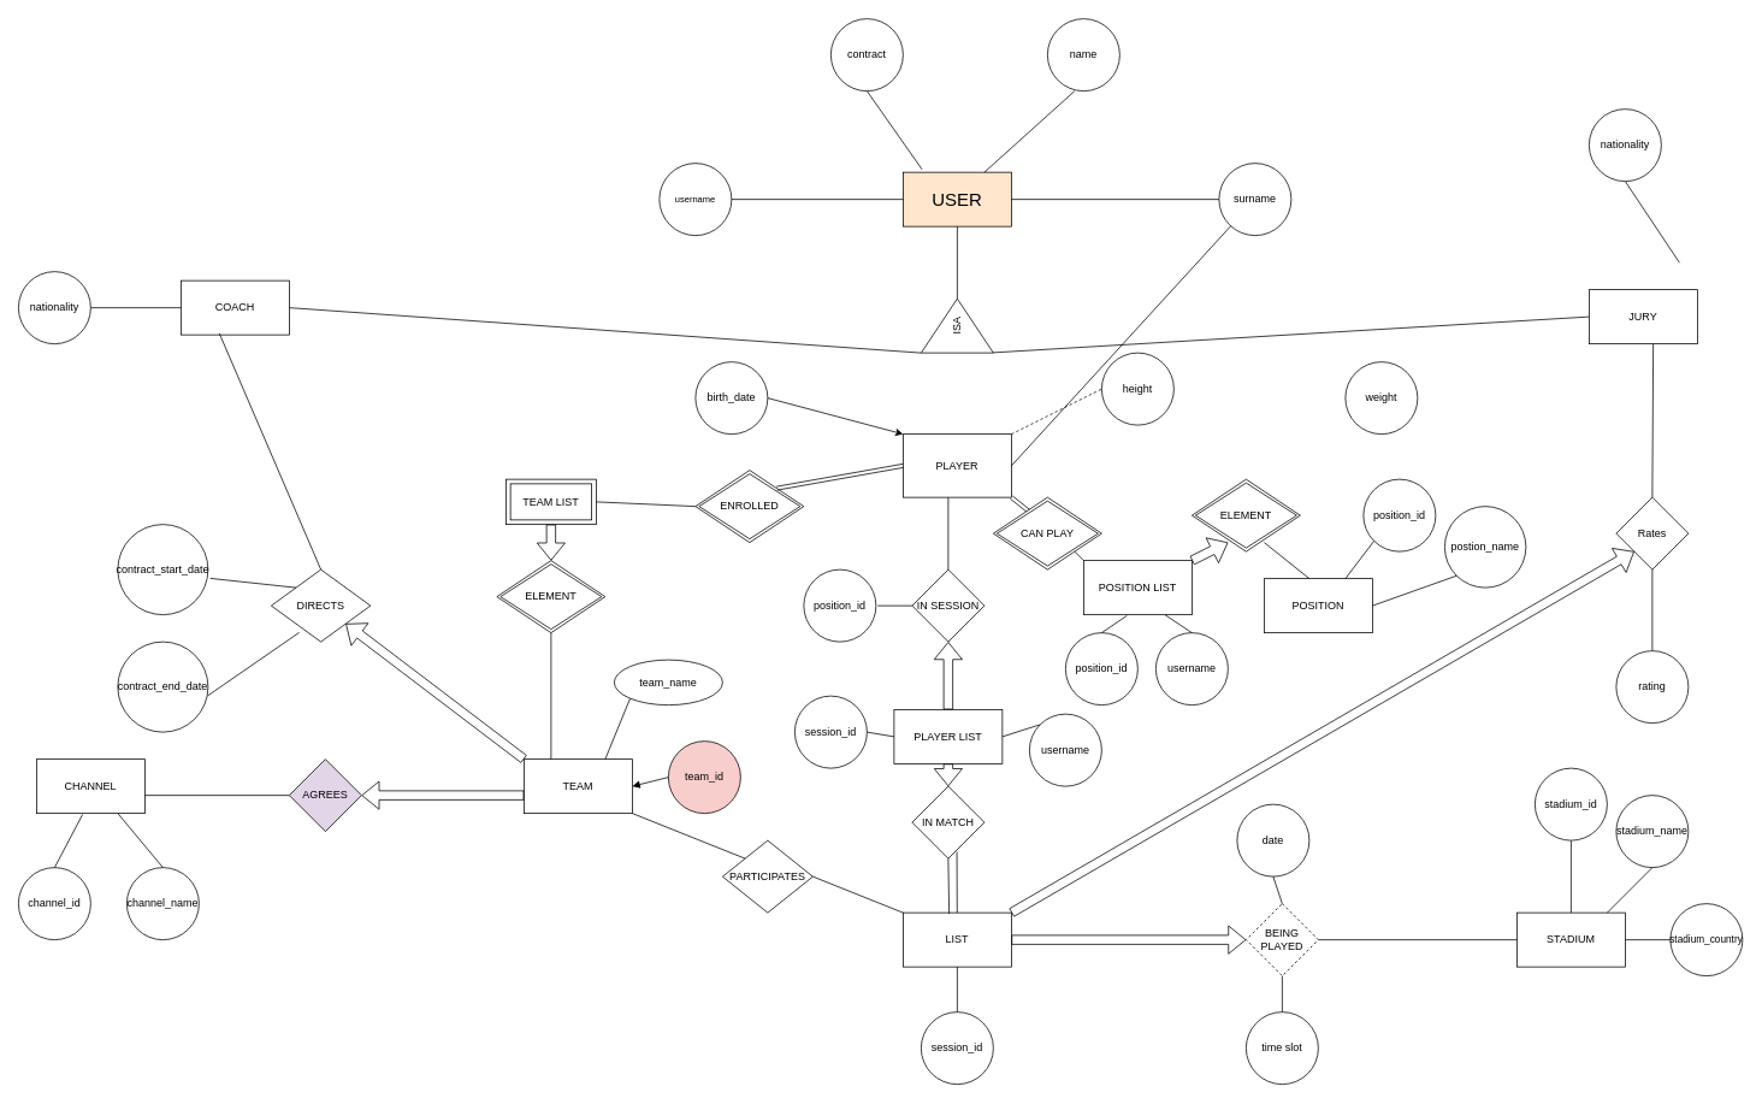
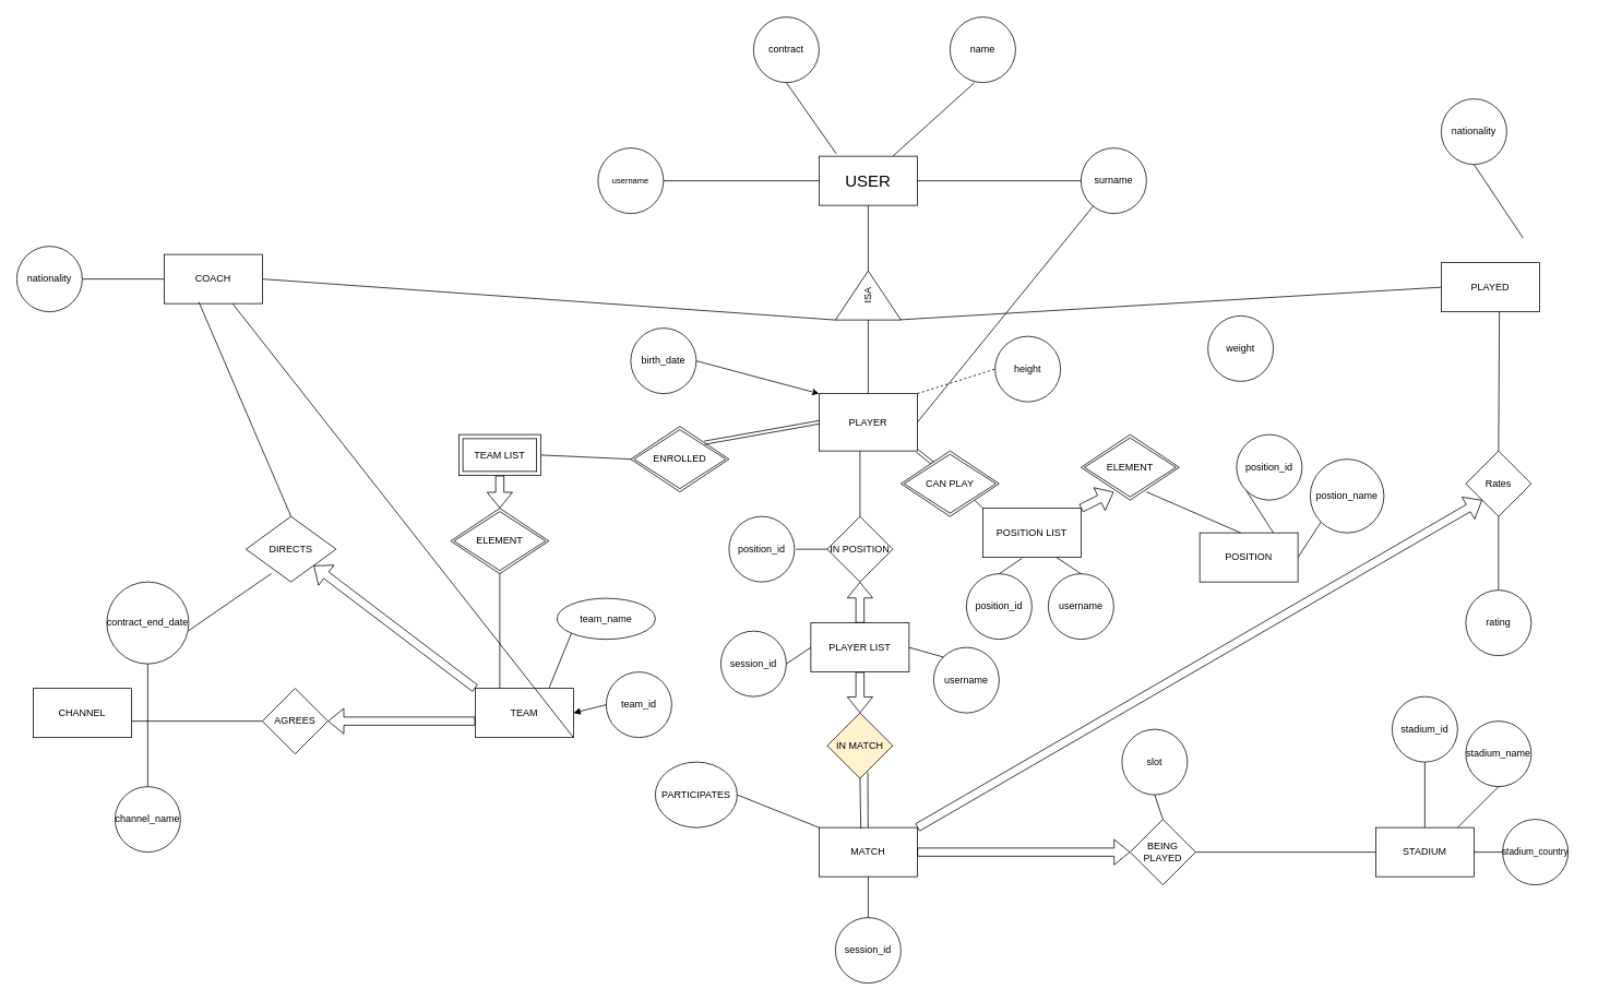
- <mxCell id="2" value="&lt;font style=&quot;font-size: 20px;&quot;&gt;USER&lt;/font&gt;" style="rounded=0;whiteSpace=wrap;html=1;fillColor=#ffe6cc;" parent="1" vertex="1"><mxGeometry x="1000" y="190" width="120" height="60" as="geometry" /></mxCell>
+ <mxCell id="2" value="&lt;font style=&quot;font-size: 20px;&quot;&gt;USER&lt;/font&gt;" style="rounded=0;whiteSpace=wrap;html=1;" parent="1" vertex="1"><mxGeometry x="1000" y="190" width="120" height="60" as="geometry" /></mxCell>
- <mxCell id="3" value="surname" style="ellipse;whiteSpace=wrap;html=1;rounded=0;" parent="1" vertex="1"><mxGeometry x="1350" y="180" width="80" height="80" as="geometry" /></mxCell>
+ <mxCell id="3" value="surname" style="ellipse;whiteSpace=wrap;html=1;rounded=0;" parent="1" vertex="1"><mxGeometry x="1320" y="180" width="80" height="80" as="geometry" /></mxCell>
- <mxCell id="16" value="JURY" style="rounded=0;whiteSpace=wrap;html=1;" parent="1" vertex="1"><mxGeometry x="1760" y="320" width="120" height="60" as="geometry" /></mxCell>
+ <mxCell id="16" value="PLAYED" style="rounded=0;whiteSpace=wrap;html=1;" parent="1" vertex="1"><mxGeometry x="1760" y="320" width="120" height="60" as="geometry" /></mxCell>
- <mxCell id="61" value="height" style="ellipse;whiteSpace=wrap;html=1;aspect=fixed;" parent="1" vertex="1"><mxGeometry x="1220" y="390" width="80" height="80" as="geometry" /></mxCell>
+ <mxCell id="61" value="height" style="ellipse;whiteSpace=wrap;html=1;aspect=fixed;" parent="1" vertex="1"><mxGeometry x="1215" y="410" width="80" height="80" as="geometry" /></mxCell>
+ <mxCell id="18" value="" style="endArrow=none;html=1;rounded=0;entryX=0;entryY=0.5;entryDx=0;entryDy=0;exitX=0.5;exitY=0;exitDx=0;exitDy=0;" parent="1" source="17" target="12" edge="1"><mxGeometry width="50" height="50" relative="1" as="geometry"><mxPoint x="890" y="470" as="sourcePoint" /><mxPoint x="940" y="420" as="targetPoint" /></mxGeometry></mxCell>
- <mxCell id="62" value="weight" style="ellipse;whiteSpace=wrap;html=1;aspect=fixed;" parent="1" vertex="1"><mxGeometry x="1490" y="400" width="80" height="80" as="geometry" /></mxCell>
+ <mxCell id="62" value="weight" style="ellipse;whiteSpace=wrap;html=1;aspect=fixed;" parent="1" vertex="1"><mxGeometry x="1475" y="385" width="80" height="80" as="geometry" /></mxCell>
- <mxCell id="97" value="contract_start_date" style="ellipse;whiteSpace=wrap;html=1;aspect=fixed;" parent="1" vertex="1"><mxGeometry x="130" y="580" width="100" height="100" as="geometry" /></mxCell>
- <mxCell id="100" value="" style="endArrow=none;html=1;rounded=0;entryX=1.024;entryY=0.597;entryDx=0;entryDy=0;entryPerimeter=0;exitX=0;exitY=0;exitDx=0;exitDy=0;" parent="1" source="30" target="97" edge="1"><mxGeometry width="50" height="50" relative="1" as="geometry"><mxPoint x="890" y="810" as="sourcePoint" /><mxPoint x="940" y="760" as="targetPoint" /></mxGeometry></mxCell>
- <mxCell id="80" value="IN SESSION" style="rhombus;whiteSpace=wrap;html=1;" parent="1" vertex="1"><mxGeometry x="1010" y="630" width="80" height="80" as="geometry" /></mxCell>
+ <mxCell id="80" value="IN POSITION" style="rhombus;whiteSpace=wrap;html=1;" parent="1" vertex="1"><mxGeometry x="1010" y="630" width="80" height="80" as="geometry" /></mxCell>
- <mxCell id="67" value="POSITION" style="rounded=0;whiteSpace=wrap;html=1;" parent="1" vertex="1"><mxGeometry x="1400" y="640" width="120" height="60" as="geometry" /></mxCell>
+ <mxCell id="67" value="POSITION" style="rounded=0;whiteSpace=wrap;html=1;" parent="1" vertex="1"><mxGeometry x="1465" y="650" width="120" height="60" as="geometry" /></mxCell>
- <mxCell id="81" value="PLAYER LIST" style="rounded=0;whiteSpace=wrap;html=1;" parent="1" vertex="1"><mxGeometry x="990" y="785" width="120" height="60" as="geometry" /></mxCell>
+ <mxCell id="81" value="PLAYER LIST" style="rounded=0;whiteSpace=wrap;html=1;" parent="1" vertex="1"><mxGeometry x="990" y="760" width="120" height="60" as="geometry" /></mxCell>
- <mxCell id="93" value="team_id" style="ellipse;whiteSpace=wrap;html=1;aspect=fixed;fillColor=#f8cecc;" parent="1" vertex="1"><mxGeometry x="740" y="820" width="80" height="80" as="geometry" /></mxCell>
+ <mxCell id="93" value="team_id" style="ellipse;whiteSpace=wrap;html=1;aspect=fixed;" parent="1" vertex="1"><mxGeometry x="740" y="820" width="80" height="80" as="geometry" /></mxCell>
- <mxCell id="50" value="AGREES" style="rhombus;whiteSpace=wrap;html=1;fillColor=#e1d5e7;" parent="1" vertex="1"><mxGeometry x="320" y="840" width="80" height="80" as="geometry" /></mxCell>
+ <mxCell id="50" value="AGREES" style="rhombus;whiteSpace=wrap;html=1;" parent="1" vertex="1"><mxGeometry x="320" y="840" width="80" height="80" as="geometry" /></mxCell>
- <mxCell id="66" value="IN MATCH" style="rhombus;whiteSpace=wrap;html=1;" parent="1" vertex="1"><mxGeometry x="1010" y="870" width="80" height="80" as="geometry" /></mxCell>
+ <mxCell id="66" value="IN MATCH" style="rhombus;whiteSpace=wrap;html=1;fillColor=#fff2cc;" parent="1" vertex="1"><mxGeometry x="1010" y="870" width="80" height="80" as="geometry" /></mxCell>
- <mxCell id="58" value="" style="endArrow=none;html=1;rounded=0;exitX=1;exitY=1;exitDx=0;exitDy=0;entryX=0;entryY=0;entryDx=0;entryDy=0;" parent="1" source="21" target="57" edge="1"><mxGeometry width="50" height="50" relative="1" as="geometry"><mxPoint x="890" y="810" as="sourcePoint" /><mxPoint x="940" y="760" as="targetPoint" /></mxGeometry></mxCell>
+ <mxCell id="58" value="" style="endArrow=none;html=1;rounded=0;exitX=1;exitY=1;exitDx=0;exitDy=0;" parent="1" source="21" target="15" edge="1"><mxGeometry width="50" height="50" relative="1" as="geometry"><mxPoint x="890" y="810" as="sourcePoint" /><mxPoint x="940" y="760" as="targetPoint" /></mxGeometry></mxCell>
- <mxCell id="48" value="" style="endArrow=none;html=1;rounded=0;exitX=0.425;exitY=1.019;exitDx=0;exitDy=0;exitPerimeter=0;entryX=0.5;entryY=0;entryDx=0;entryDy=0;" parent="1" source="22" target="46" edge="1"><mxGeometry width="50" height="50" relative="1" as="geometry"><mxPoint x="890" y="810" as="sourcePoint" /><mxPoint x="940" y="760" as="targetPoint" /></mxGeometry></mxCell>
- <mxCell id="49" value="" style="endArrow=none;html=1;rounded=0;exitX=0.5;exitY=0;exitDx=0;exitDy=0;entryX=0.75;entryY=1;entryDx=0;entryDy=0;" parent="1" source="47" target="22" edge="1"><mxGeometry width="50" height="50" relative="1" as="geometry"><mxPoint x="890" y="810" as="sourcePoint" /><mxPoint x="940" y="760" as="targetPoint" /></mxGeometry></mxCell>
+ <mxCell id="49" value="" style="endArrow=none;html=1;rounded=0;exitX=0.5;exitY=0;exitDx=0;exitDy=0;" parent="1" source="47" target="98" edge="1"><mxGeometry width="50" height="50" relative="1" as="geometry"><mxPoint x="890" y="810" as="sourcePoint" /><mxPoint x="940" y="760" as="targetPoint" /></mxGeometry></mxCell>
- <mxCell id="34" value="date" style="ellipse;whiteSpace=wrap;html=1;aspect=fixed;" parent="1" vertex="1"><mxGeometry x="1370" y="890" width="80" height="80" as="geometry" /></mxCell>
+ <mxCell id="34" value="slot" style="ellipse;whiteSpace=wrap;html=1;aspect=fixed;" parent="1" vertex="1"><mxGeometry x="1370" y="890" width="80" height="80" as="geometry" /></mxCell>
- <mxCell id="57" value="PARTICIPATES" style="rhombus;whiteSpace=wrap;html=1;" parent="1" vertex="1"><mxGeometry x="800" y="930" width="100" height="80" as="geometry" /></mxCell>
+ <mxCell id="57" value="PARTICIPATES" style="ellipse;whiteSpace=wrap;html=1;" parent="1" vertex="1"><mxGeometry x="800" y="930" width="100" height="80" as="geometry" /></mxCell>
- <mxCell id="46" value="channel_id" style="ellipse;whiteSpace=wrap;html=1;aspect=fixed;" parent="1" vertex="1"><mxGeometry x="20" y="960" width="80" height="80" as="geometry" /></mxCell>
- <mxCell id="19" value="LIST" style="rounded=0;whiteSpace=wrap;html=1;" parent="1" vertex="1"><mxGeometry x="1000" y="1010" width="120" height="60" as="geometry" /></mxCell>
+ <mxCell id="19" value="MATCH" style="rounded=0;whiteSpace=wrap;html=1;" parent="1" vertex="1"><mxGeometry x="1000" y="1010" width="120" height="60" as="geometry" /></mxCell>
- <mxCell id="31" value="BEING PLAYED" style="rhombus;whiteSpace=wrap;html=1;dashed=1;" parent="1" vertex="1"><mxGeometry x="1380" y="1000" width="80" height="80" as="geometry" /></mxCell>
+ <mxCell id="31" value="BEING PLAYED" style="rhombus;whiteSpace=wrap;html=1;" parent="1" vertex="1"><mxGeometry x="1380" y="1000" width="80" height="80" as="geometry" /></mxCell>
- <mxCell id="41" value="&lt;font style=&quot;font-size: 11px;&quot;&gt;stadium_country&lt;/font&gt;" style="ellipse;whiteSpace=wrap;html=1;aspect=fixed;" parent="1" vertex="1"><mxGeometry x="1850" y="1000" width="80" height="80" as="geometry" /></mxCell>
+ <mxCell id="41" value="&lt;font style=&quot;font-size: 11px;&quot;&gt;stadium_country&lt;/font&gt;" style="ellipse;whiteSpace=wrap;html=1;aspect=fixed;" parent="1" vertex="1"><mxGeometry x="1835" y="1000" width="80" height="80" as="geometry" /></mxCell>
- <mxCell id="37" value="" style="endArrow=none;html=1;rounded=0;entryX=0.5;entryY=0;entryDx=0;entryDy=0;exitX=0.5;exitY=1;exitDx=0;exitDy=0;" parent="1" source="31" target="35" edge="1"><mxGeometry width="50" height="50" relative="1" as="geometry"><mxPoint x="1430" y="1010" as="sourcePoint" /><mxPoint x="1430" y="980" as="targetPoint" /></mxGeometry></mxCell>
- <mxCell id="35" value="time slot" style="ellipse;whiteSpace=wrap;html=1;aspect=fixed;" parent="1" vertex="1"><mxGeometry x="1380" y="1120" width="80" height="80" as="geometry" /></mxCell>
